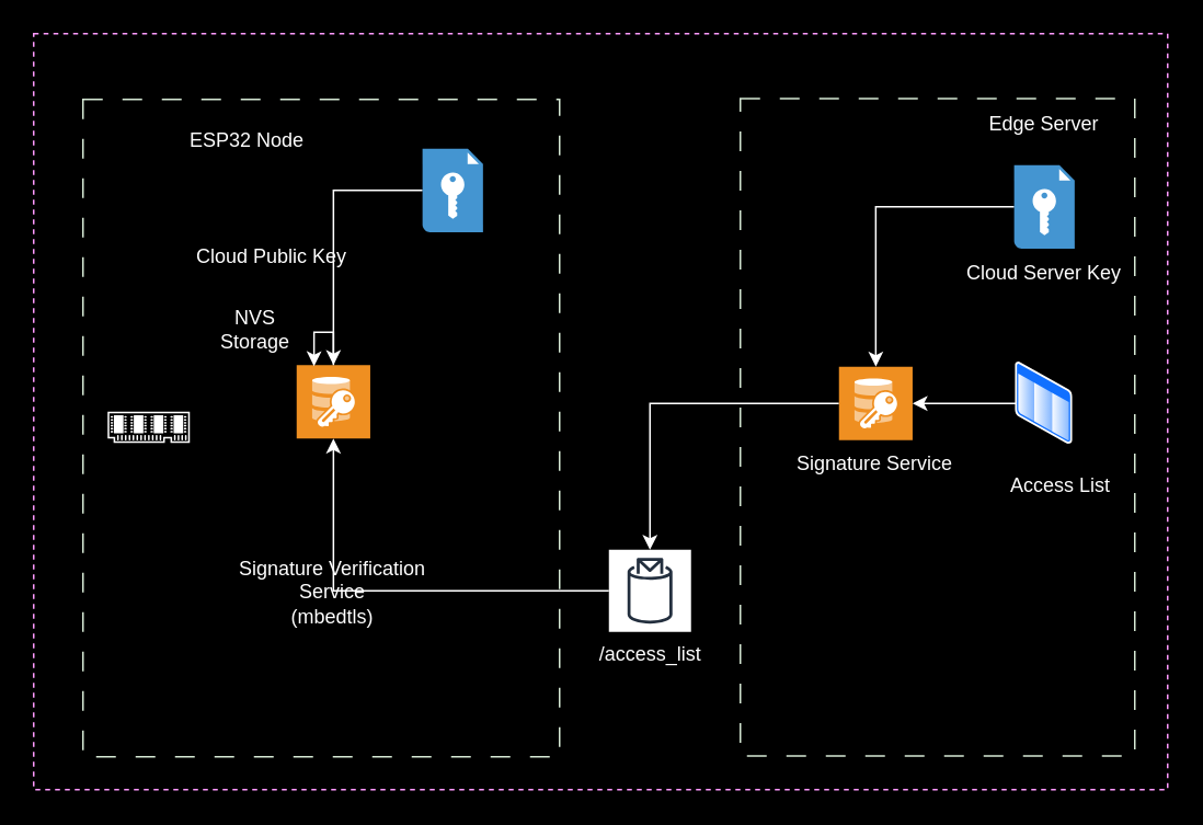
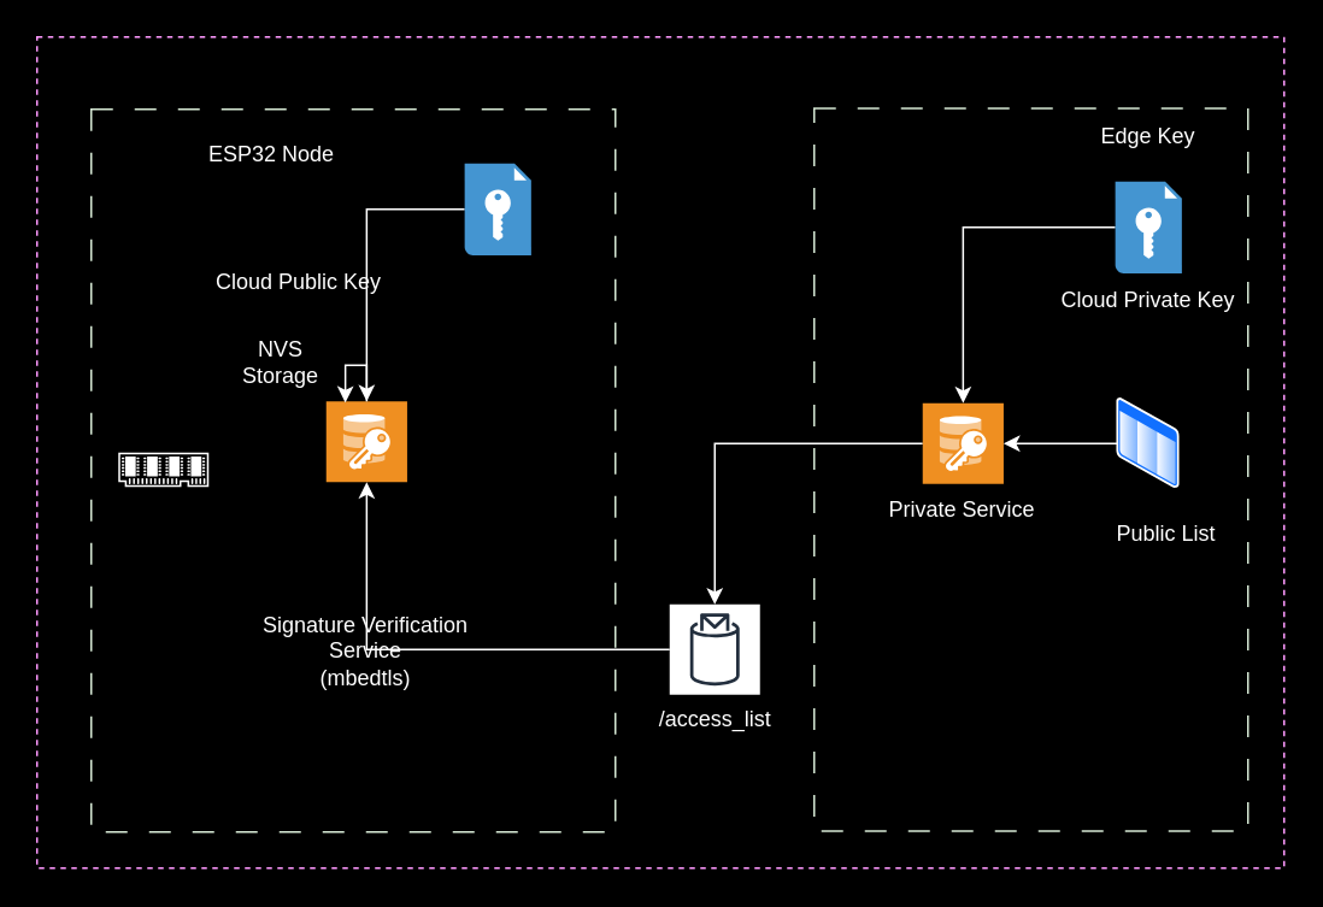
- <mxCell id="9" value="&lt;font color=&quot;#ffffff&quot;&gt;Edge Server&lt;br&gt;&lt;/font&gt;" style="text;html=1;align=center;verticalAlign=middle;whiteSpace=wrap;rounded=0;" vertex="1" parent="1"><mxGeometry x="570" y="60" width="130" height="30" as="geometry" /></mxCell>
+ <mxCell id="9" value="&lt;font color=&quot;#ffffff&quot;&gt;Edge Key&lt;br&gt;&lt;/font&gt;" style="text;html=1;align=center;verticalAlign=middle;whiteSpace=wrap;rounded=0;" vertex="1" parent="1"><mxGeometry x="570" y="60" width="130" height="30" as="geometry" /></mxCell>
- <mxCell id="15" value="&lt;font color=&quot;#ffffff&quot;&gt;Cloud Server Key&lt;br&gt;&lt;/font&gt;" style="text;html=1;align=center;verticalAlign=middle;whiteSpace=wrap;rounded=0;" vertex="1" parent="1"><mxGeometry x="570" y="150.8" width="130" height="30" as="geometry" /></mxCell>
+ <mxCell id="15" value="&lt;font color=&quot;#ffffff&quot;&gt;Cloud Private Key&lt;br&gt;&lt;/font&gt;" style="text;html=1;align=center;verticalAlign=middle;whiteSpace=wrap;rounded=0;" vertex="1" parent="1"><mxGeometry x="570" y="150.8" width="130" height="30" as="geometry" /></mxCell>
- <mxCell id="25" value="&lt;font color=&quot;#ffffff&quot;&gt;Signature Service&lt;br&gt;&lt;/font&gt;" style="text;html=1;align=center;verticalAlign=middle;whiteSpace=wrap;rounded=0;" vertex="1" parent="1"><mxGeometry x="467.4" y="267.4" width="130" height="30" as="geometry" /></mxCell>
+ <mxCell id="25" value="&lt;font color=&quot;#ffffff&quot;&gt;Private Service&lt;br&gt;&lt;/font&gt;" style="text;html=1;align=center;verticalAlign=middle;whiteSpace=wrap;rounded=0;" vertex="1" parent="1"><mxGeometry x="467.4" y="267.4" width="130" height="30" as="geometry" /></mxCell>
- <mxCell id="18" value="&lt;font color=&quot;#ffffff&quot;&gt;Access List&lt;br&gt;&lt;/font&gt;" style="text;html=1;align=center;verticalAlign=middle;whiteSpace=wrap;rounded=0;" vertex="1" parent="1"><mxGeometry x="580" y="280" width="130" height="30" as="geometry" /></mxCell>
+ <mxCell id="18" value="&lt;font color=&quot;#ffffff&quot;&gt;Public List&lt;br&gt;&lt;/font&gt;" style="text;html=1;align=center;verticalAlign=middle;whiteSpace=wrap;rounded=0;" vertex="1" parent="1"><mxGeometry x="580" y="280" width="130" height="30" as="geometry" /></mxCell>
